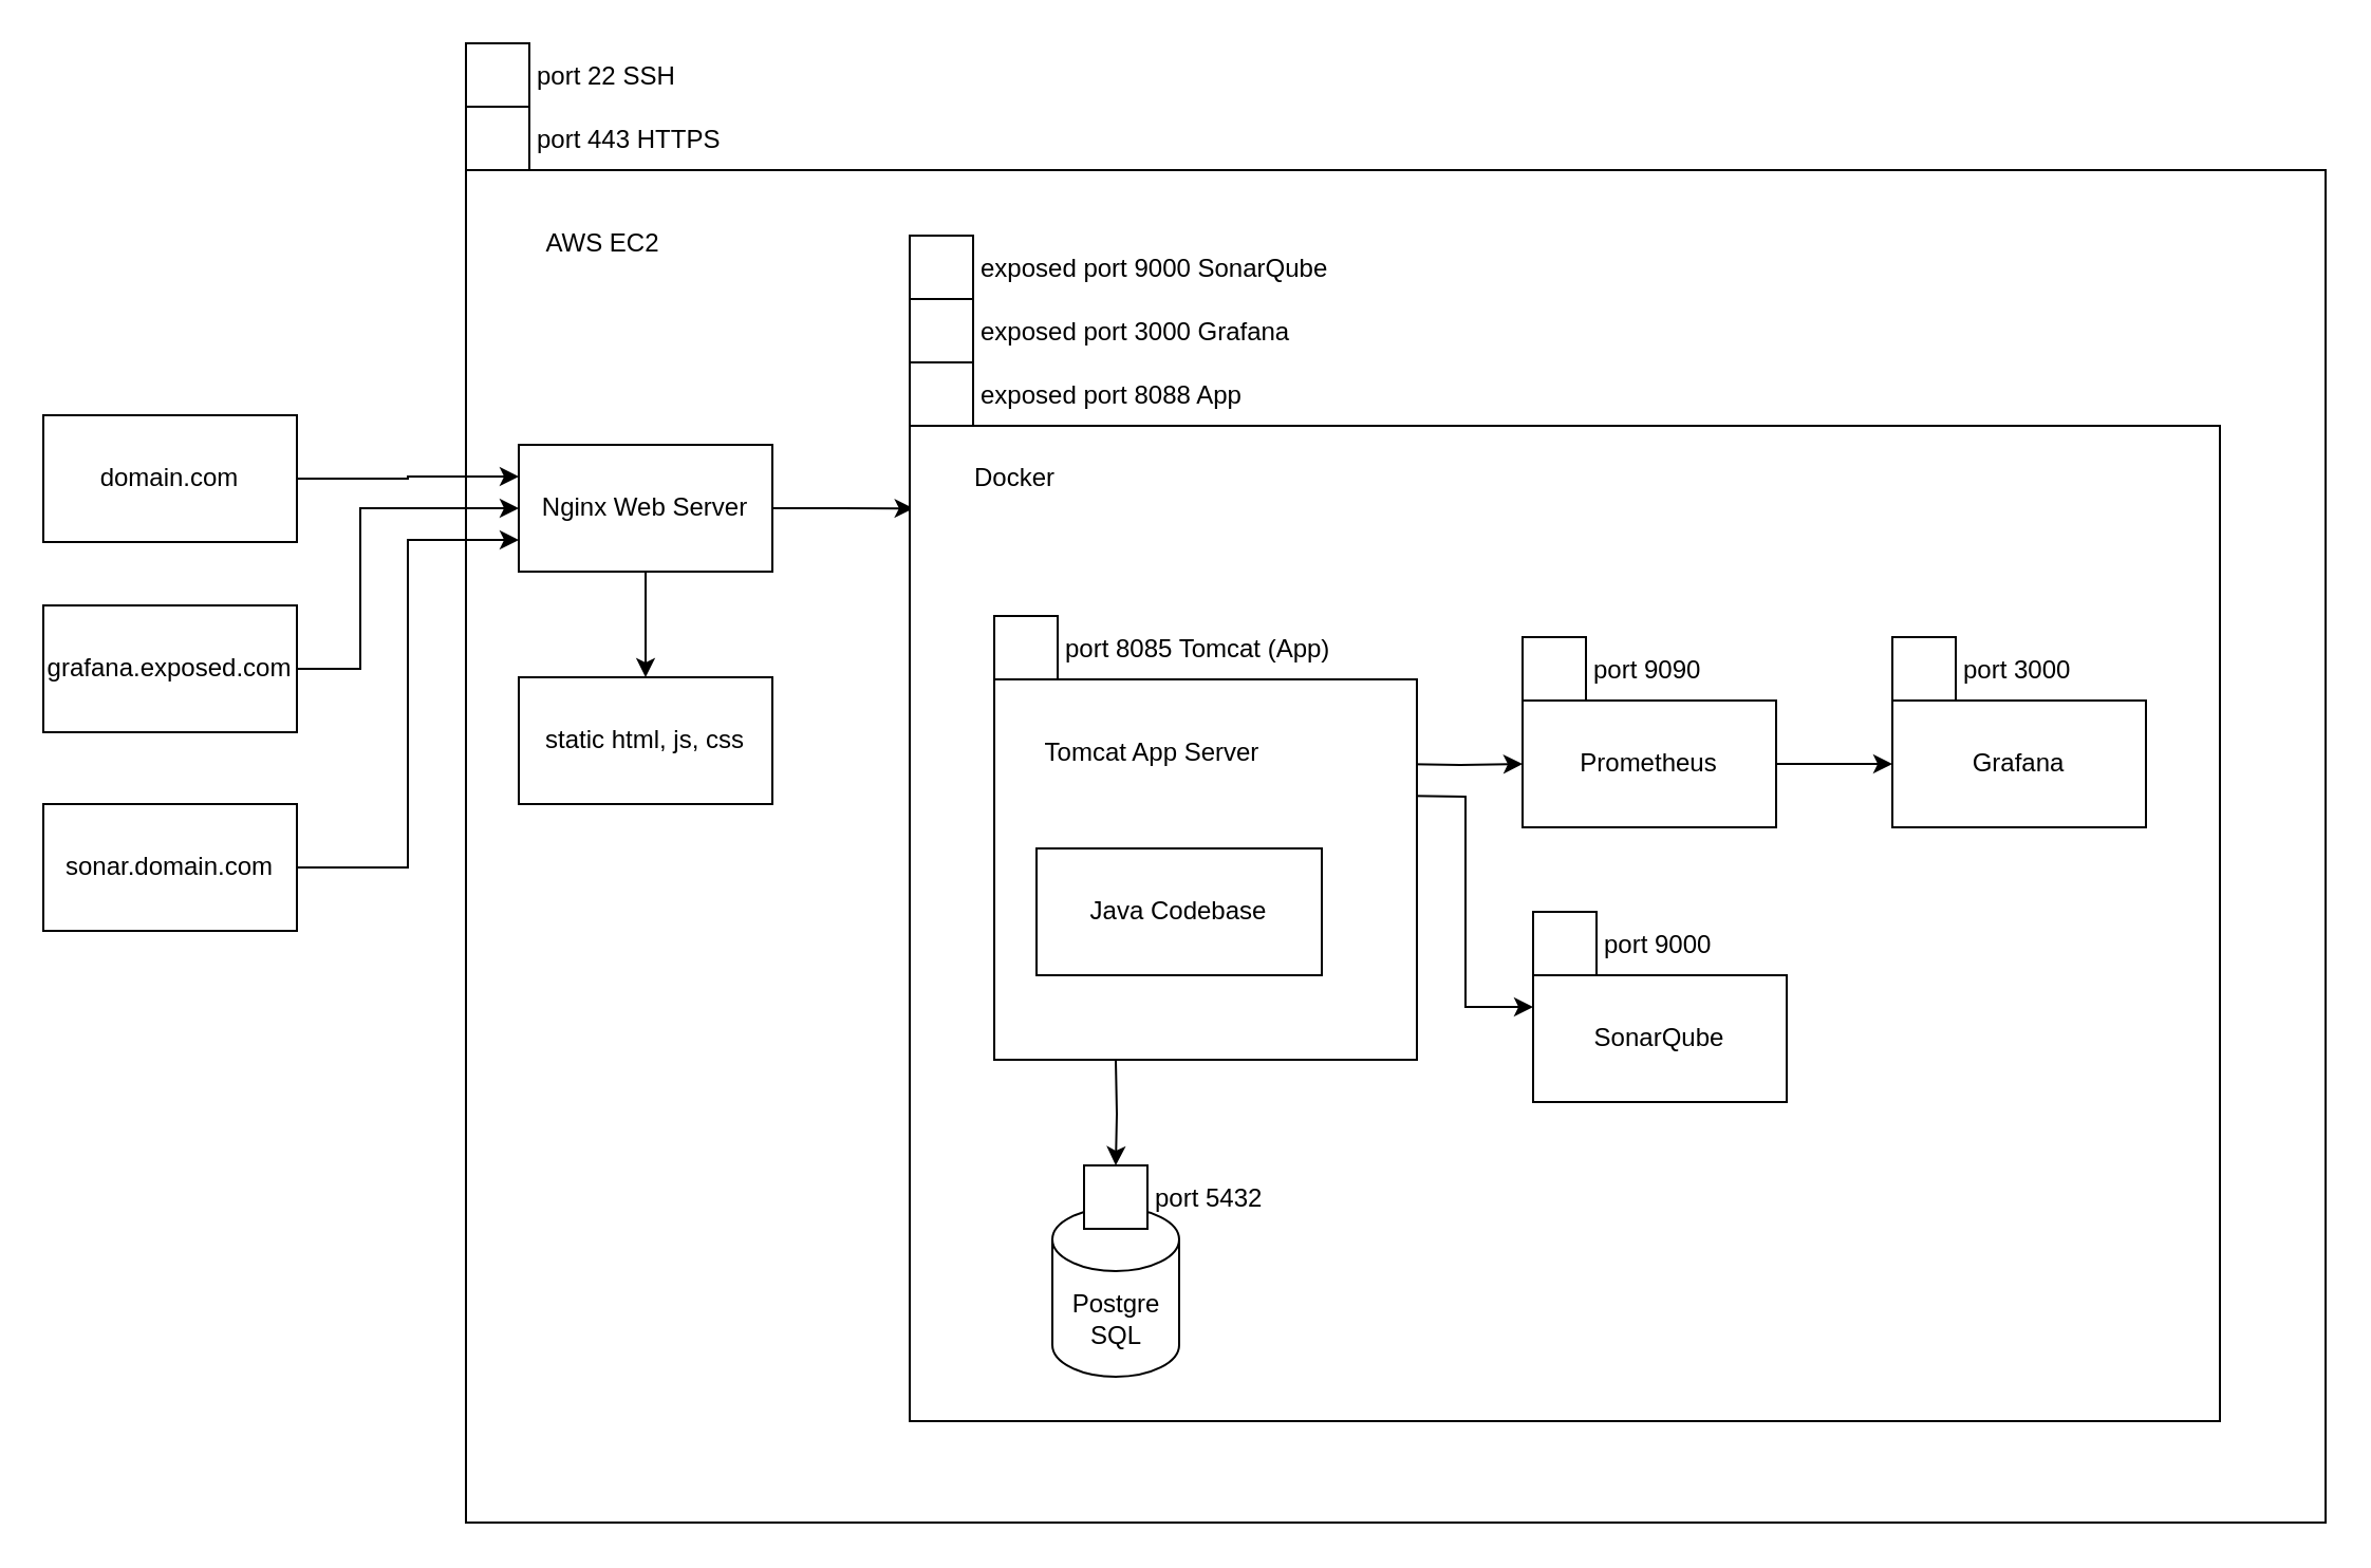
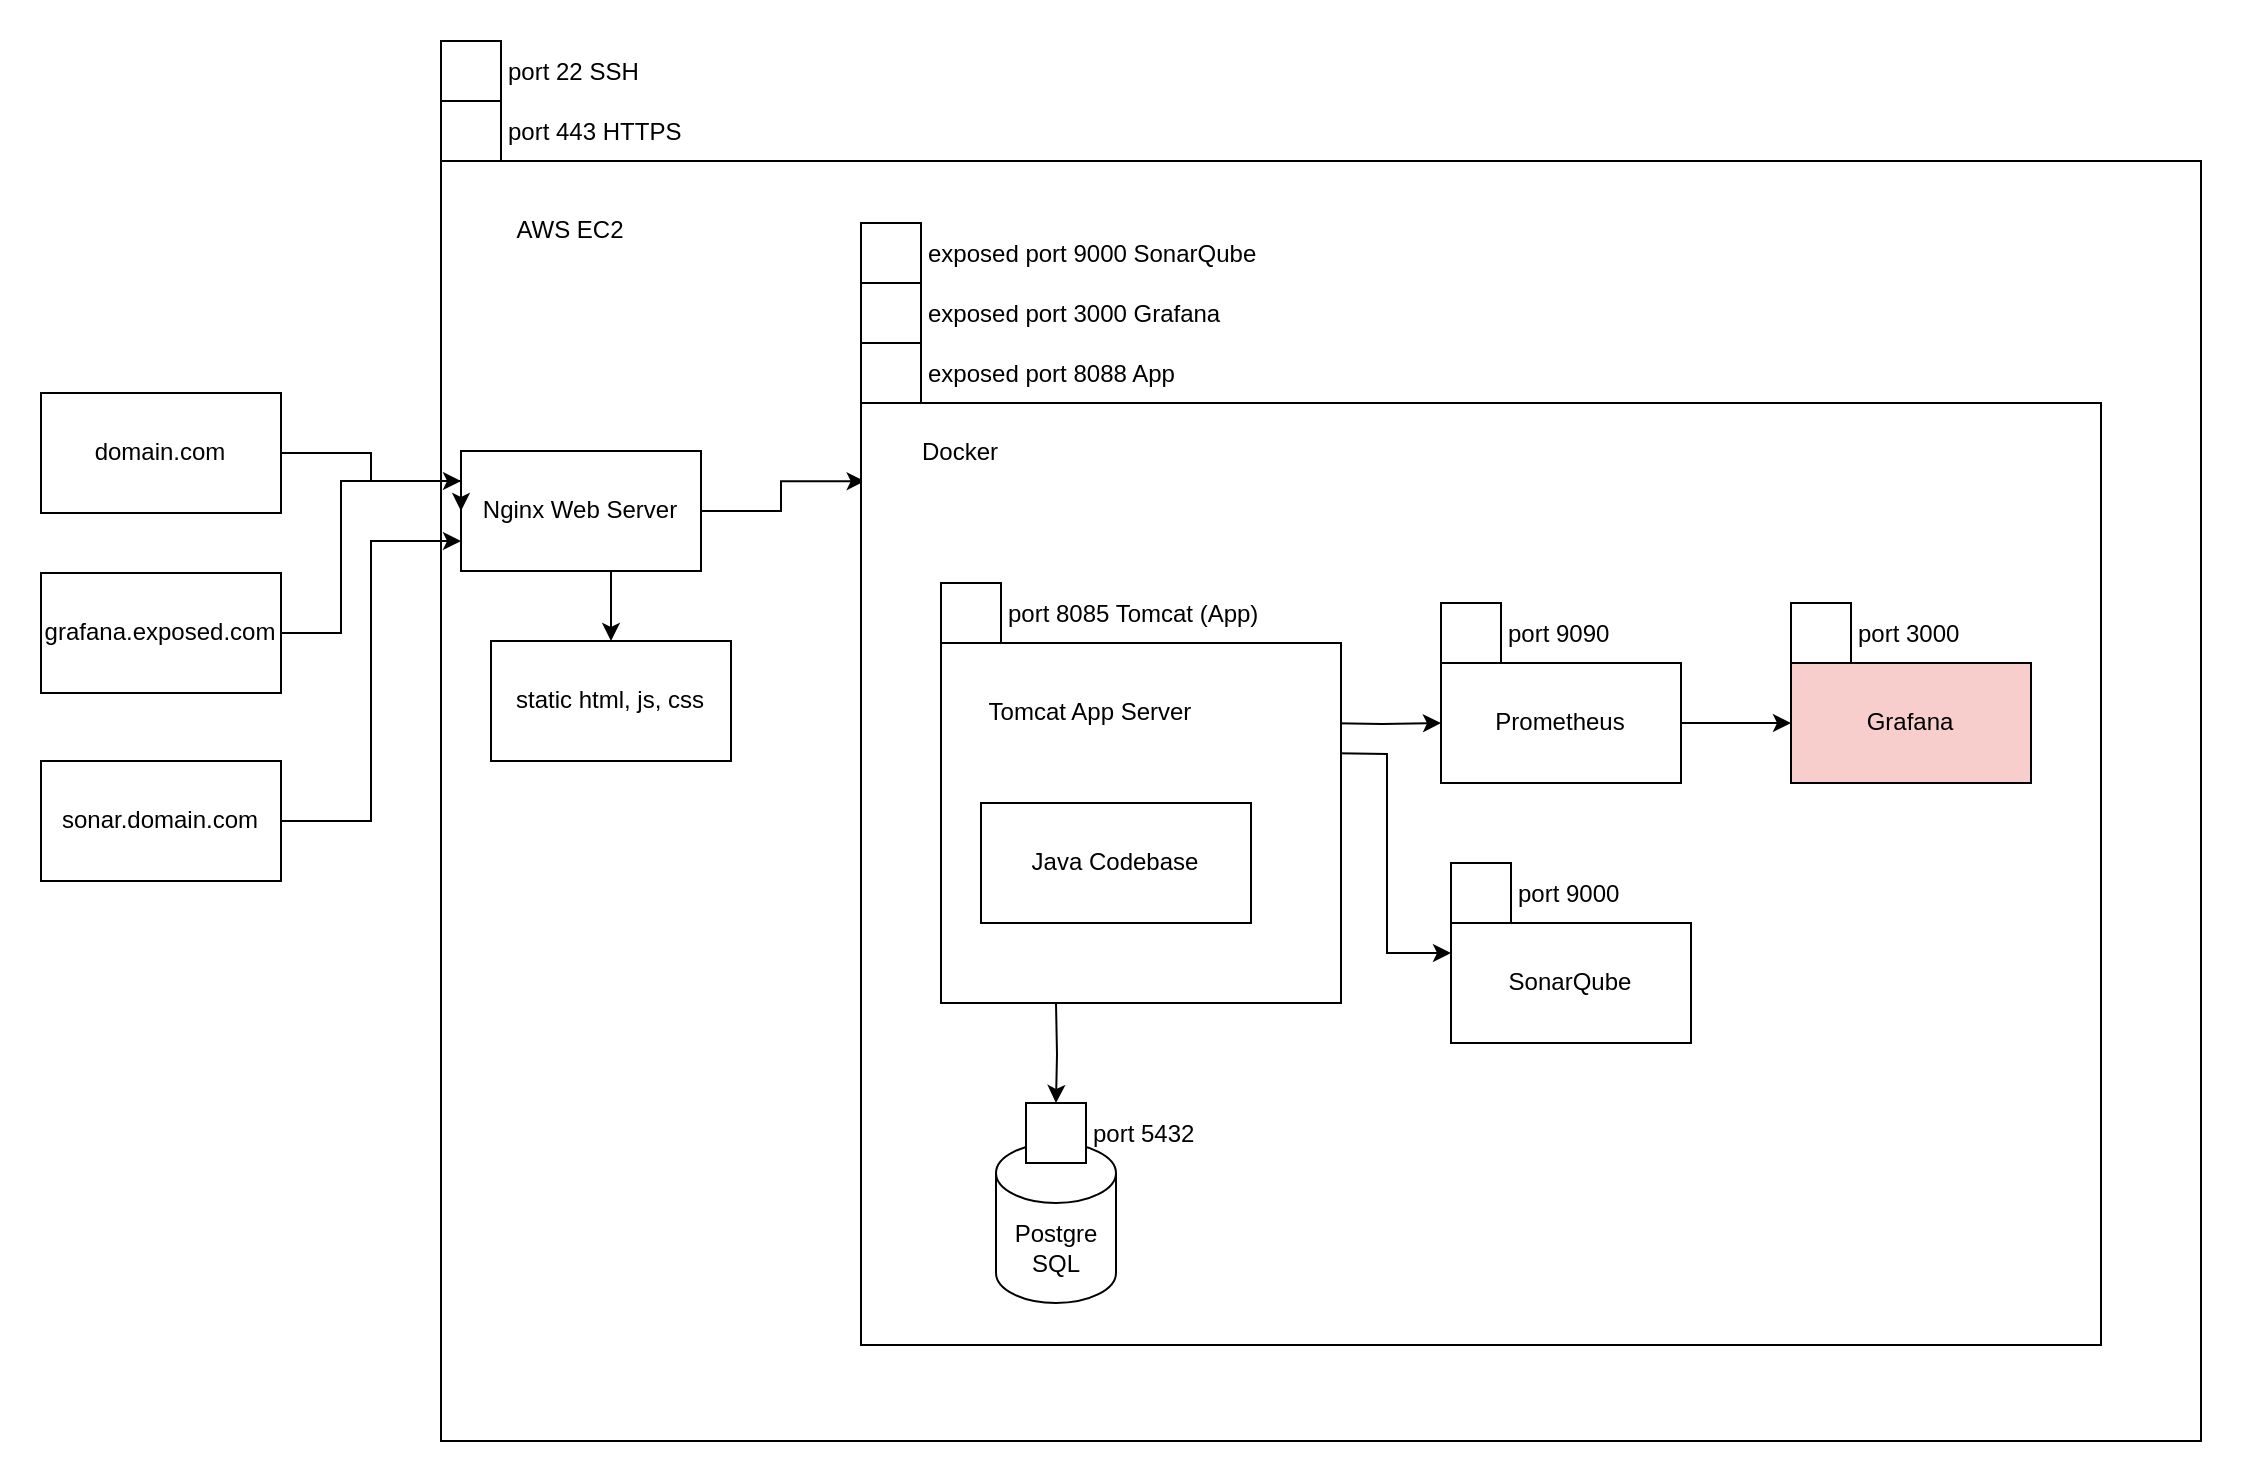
- <mxCell id="6" value="Nginx Web Server" style="rounded=0;whiteSpace=wrap;html=1;fontStyle=0" vertex="1" parent="1"><mxGeometry x="245" y="210" width="120" height="60" as="geometry" /></mxCell>
+ <mxCell id="6" value="Nginx Web Server" style="rounded=0;whiteSpace=wrap;html=1;fontStyle=0" vertex="1" parent="1"><mxGeometry x="230" y="225" width="120" height="60" as="geometry" /></mxCell>
- <mxCell id="24" value="Grafana" style="rounded=0;whiteSpace=wrap;html=1;" vertex="1" parent="1"><mxGeometry x="895" y="331" width="120" height="60" as="geometry" /></mxCell>
+ <mxCell id="24" value="Grafana" style="rounded=0;whiteSpace=wrap;html=1;fillColor=#f8cecc;" vertex="1" parent="1"><mxGeometry x="895" y="331" width="120" height="60" as="geometry" /></mxCell>
